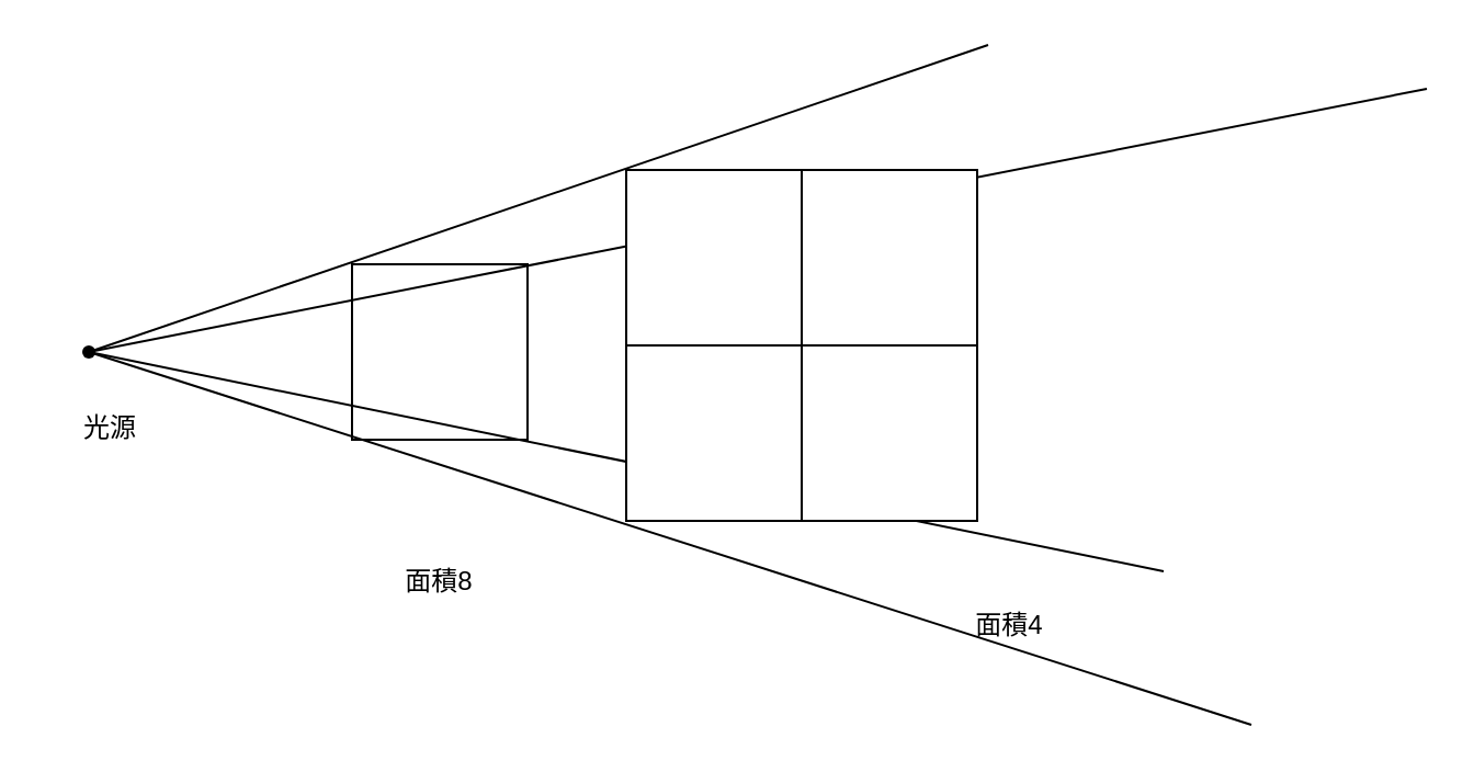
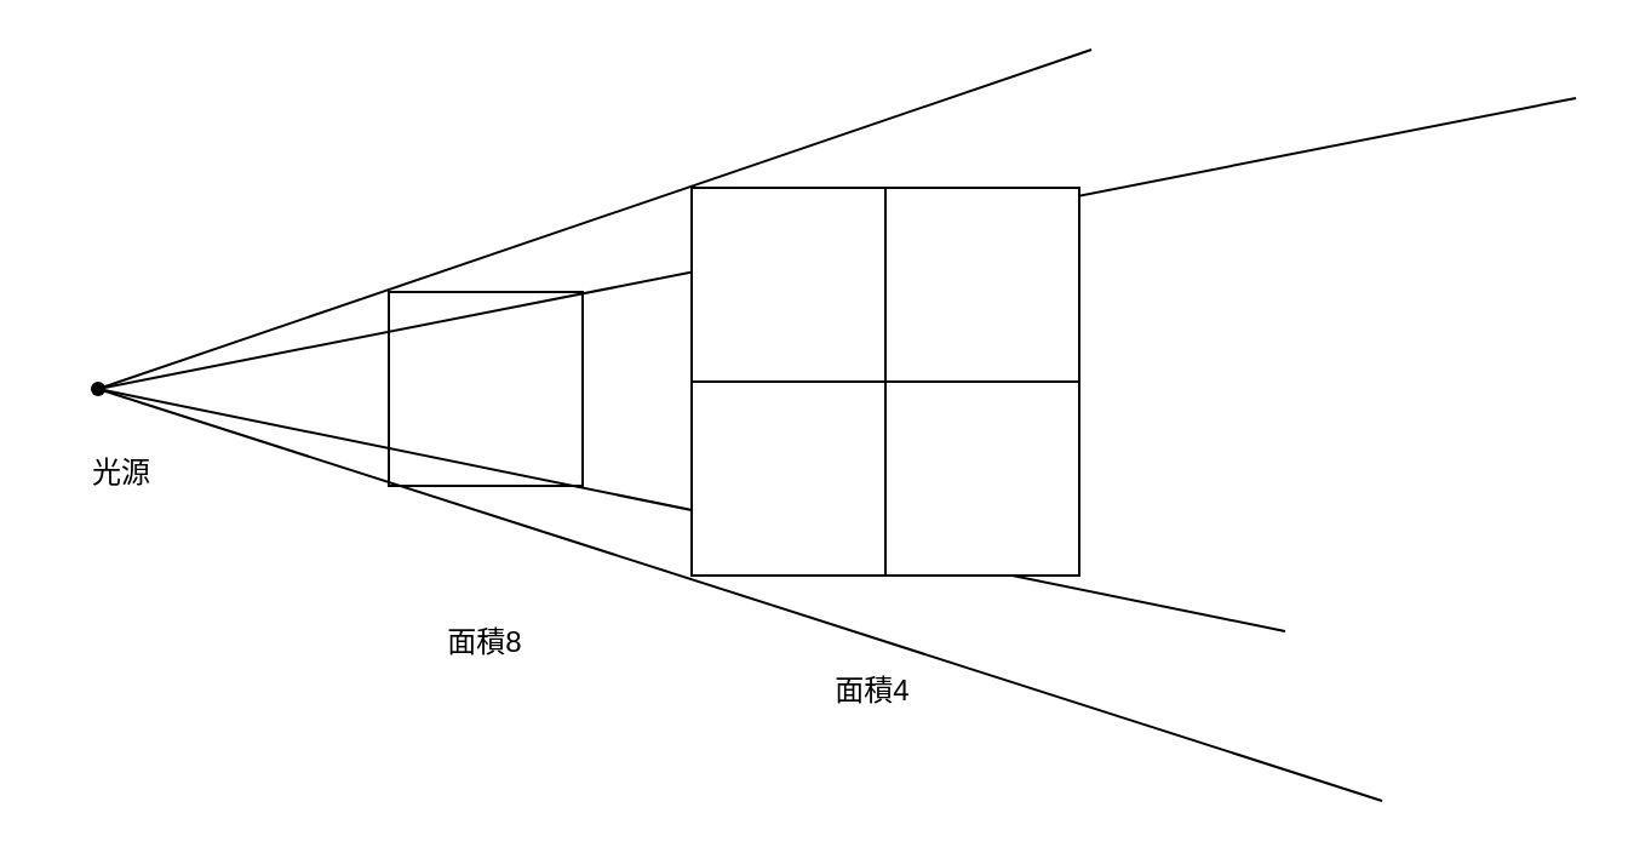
- <mxCell id="14" value="面積4" style="text;html=1;align=center;verticalAlign=middle;whiteSpace=wrap;rounded=0;" vertex="1" parent="1"><mxGeometry x="430" y="270" width="60" height="30" as="geometry" /></mxCell>
+ <mxCell id="14" value="面積4" style="text;html=1;align=center;verticalAlign=middle;whiteSpace=wrap;rounded=0;" vertex="1" parent="1"><mxGeometry x="330" y="270" width="60" height="30" as="geometry" /></mxCell>
